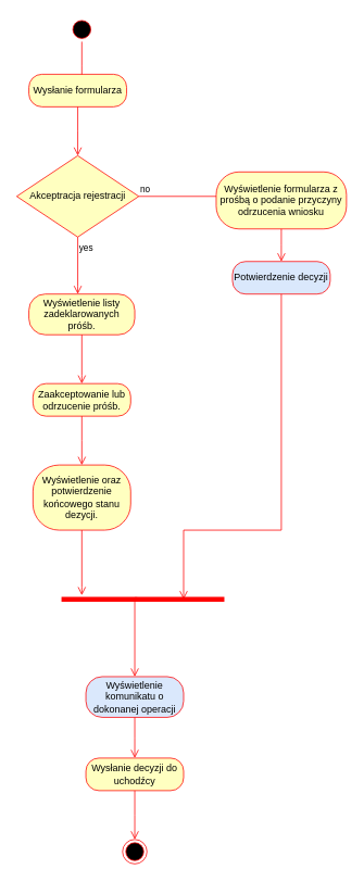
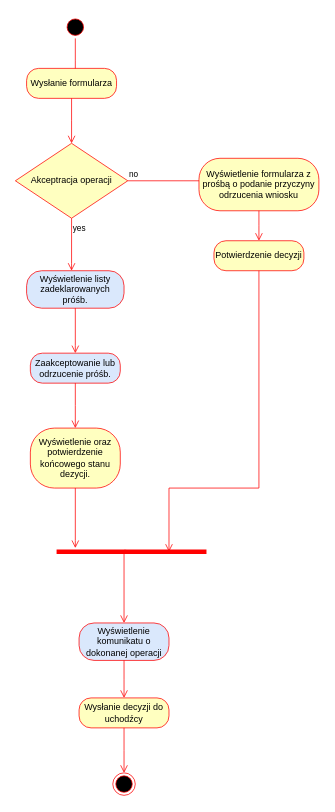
- <mxCell id="6" value="Akceptracja rejestracji" style="rhombus;whiteSpace=wrap;html=1;fillColor=#ffffc0;strokeColor=#ff0000;" vertex="1" parent="1"><mxGeometry x="20" y="190" width="150" height="100" as="geometry" /></mxCell>
+ <mxCell id="6" value="Akceptracja operacji" style="rhombus;whiteSpace=wrap;html=1;fillColor=#ffffc0;strokeColor=#ff0000;" vertex="1" parent="1"><mxGeometry x="20" y="190" width="150" height="100" as="geometry" /></mxCell>
- <mxCell id="11" value="Potwierdzenie decyzji" style="rounded=1;whiteSpace=wrap;html=1;arcSize=40;fontColor=#000000;fillColor=#dae8fc;strokeColor=#ff0000;" vertex="1" parent="1"><mxGeometry x="285" y="320" width="120" height="40" as="geometry" /></mxCell>
+ <mxCell id="11" value="Potwierdzenie decyzji" style="rounded=1;whiteSpace=wrap;html=1;arcSize=40;fontColor=#000000;fillColor=#ffffc0;strokeColor=#ff0000;" vertex="1" parent="1"><mxGeometry x="285" y="320" width="120" height="40" as="geometry" /></mxCell>
- <mxCell id="14" value="Wyświetlenie listy zadeklarowanych próśb." style="rounded=1;whiteSpace=wrap;html=1;arcSize=40;fontColor=#000000;fillColor=#ffffc0;strokeColor=#ff0000;" vertex="1" parent="1"><mxGeometry x="35" y="360" width="130" height="50" as="geometry" /></mxCell>
+ <mxCell id="14" value="Wyświetlenie listy zadeklarowanych próśb." style="rounded=1;whiteSpace=wrap;html=1;arcSize=40;fontColor=#000000;fillColor=#dae8fc;strokeColor=#ff0000;" vertex="1" parent="1"><mxGeometry x="35" y="360" width="130" height="50" as="geometry" /></mxCell>
- <mxCell id="16" value="Zaakceptowanie lub odrzucenie próśb." style="rounded=1;whiteSpace=wrap;html=1;arcSize=40;fontColor=#000000;fillColor=#ffffc0;strokeColor=#ff0000;" vertex="1" parent="1"><mxGeometry x="40" y="470" width="120" height="40" as="geometry" /></mxCell>
+ <mxCell id="16" value="Zaakceptowanie lub odrzucenie próśb." style="rounded=1;whiteSpace=wrap;html=1;arcSize=40;fontColor=#000000;fillColor=#dae8fc;strokeColor=#ff0000;" vertex="1" parent="1"><mxGeometry x="40" y="470" width="120" height="40" as="geometry" /></mxCell>
